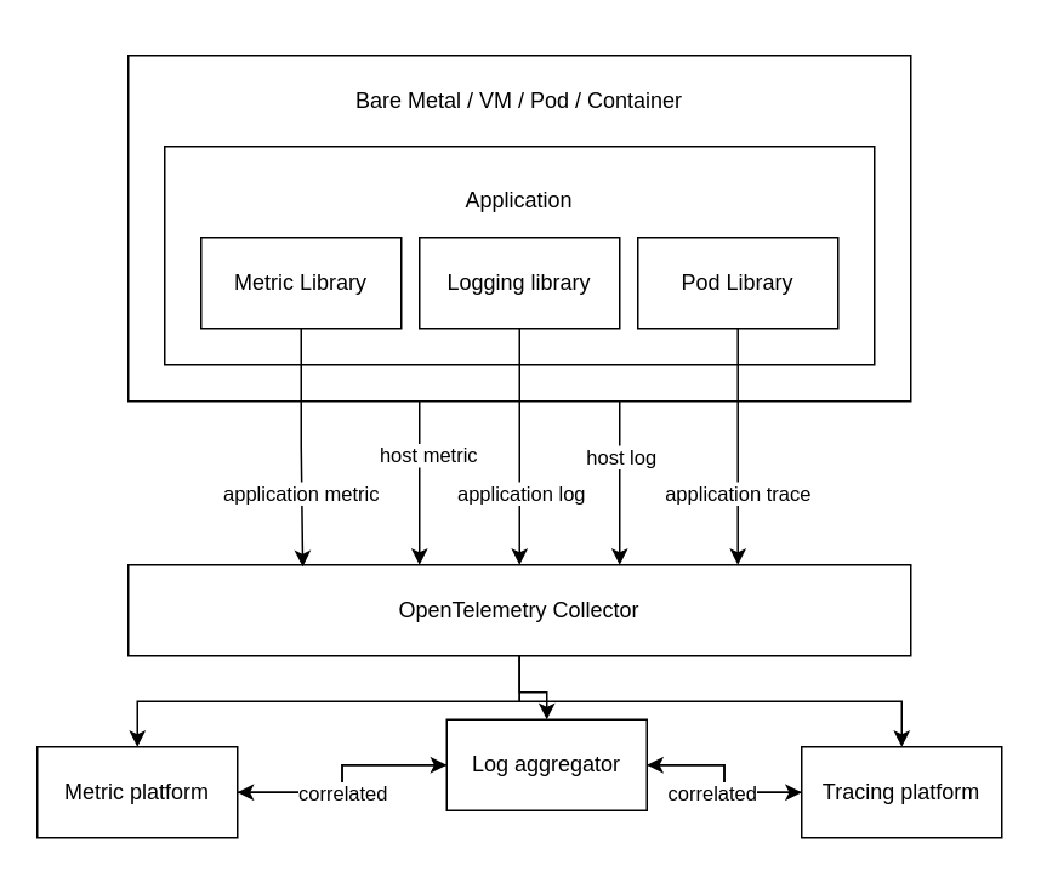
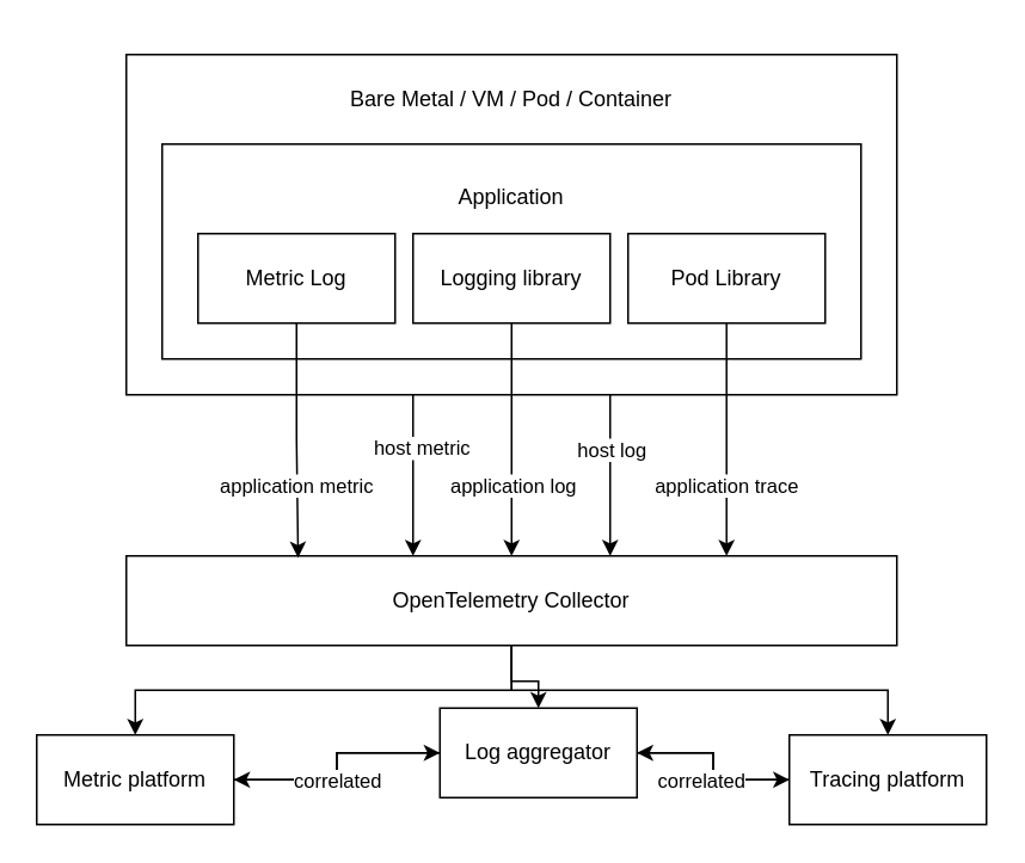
- <mxCell id="8" value="&lt;div&gt;Metric Library&lt;br&gt;&lt;/div&gt;" style="html=1;whiteSpace=wrap;" parent="5" vertex="1"><mxGeometry x="-20" y="110" width="110" height="50" as="geometry" /></mxCell>
+ <mxCell id="8" value="&lt;div&gt;Metric Log&lt;br&gt;&lt;/div&gt;" style="html=1;whiteSpace=wrap;" parent="5" vertex="1"><mxGeometry x="-20" y="110" width="110" height="50" as="geometry" /></mxCell>
